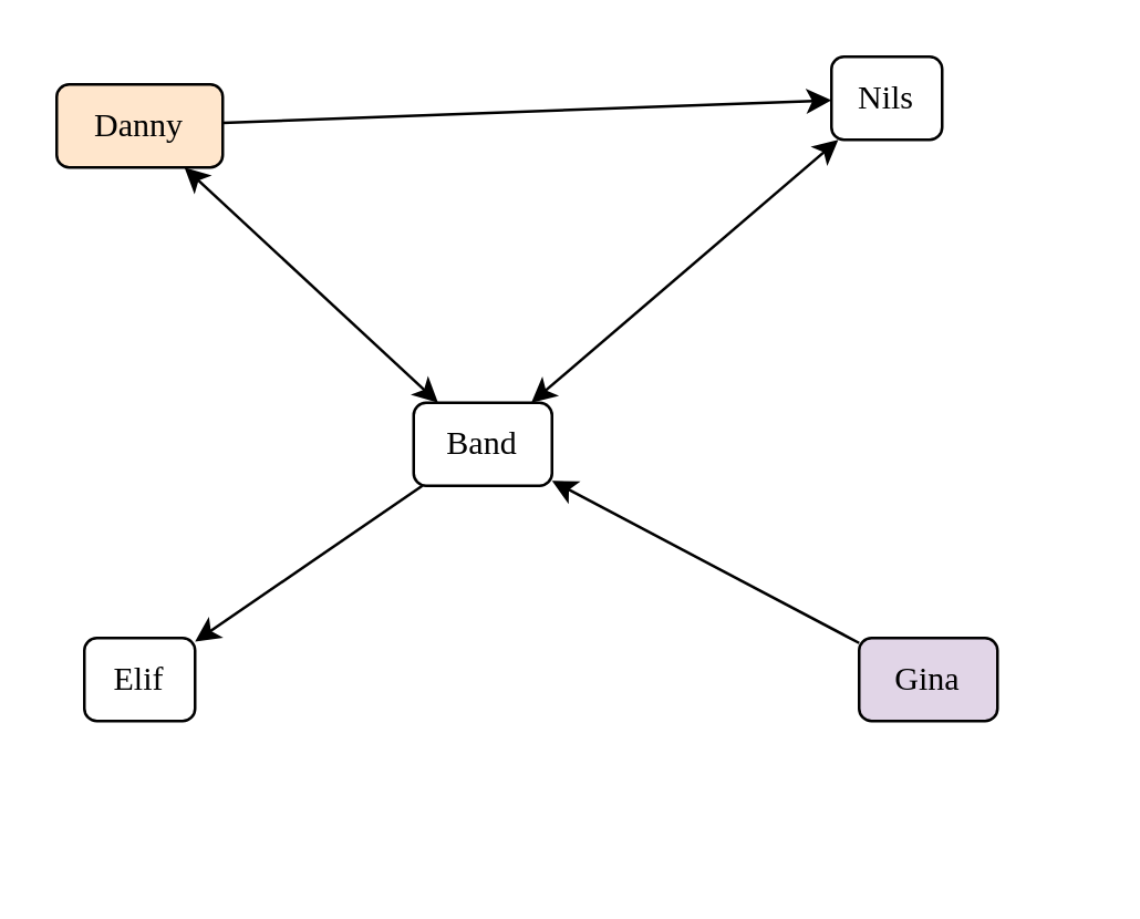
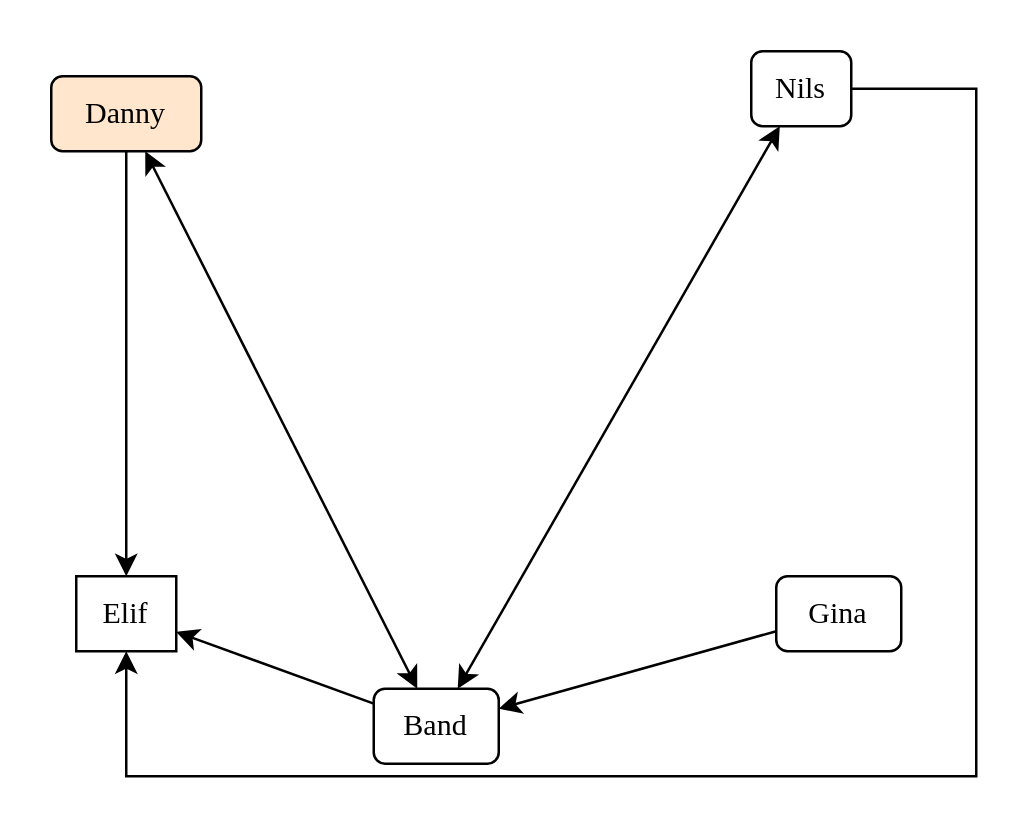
- <mxCell id="12" value="" style="endArrow=classic;html=1;rounded=0;" parent="1" source="3" target="2" edge="1"><mxGeometry width="50" height="50" relative="1" as="geometry"><mxPoint x="230" y="140" as="sourcePoint" /><mxPoint x="280" y="90" as="targetPoint" /></mxGeometry></mxCell>
+ <mxCell id="12" value="" style="endArrow=classic;html=1;rounded=0;" parent="1" source="3" target="5" edge="1"><mxGeometry width="50" height="50" relative="1" as="geometry"><mxPoint x="230" y="140" as="sourcePoint" /><mxPoint x="280" y="90" as="targetPoint" /></mxGeometry></mxCell>
- <mxCell id="4" value="Band" style="rounded=1;whiteSpace=wrap;html=1;fontFamily=Alegreya;fontSource=https%3A%2F%2Ffonts.googleapis.com%2Fcss%3Ffamily%3DAlegreya;" parent="1" vertex="1"><mxGeometry x="149" y="145" width="50" height="30" as="geometry" /></mxCell>
+ <mxCell id="4" value="Band" style="rounded=1;whiteSpace=wrap;html=1;fontFamily=Alegreya;fontSource=https%3A%2F%2Ffonts.googleapis.com%2Fcss%3Ffamily%3DAlegreya;" parent="1" vertex="1"><mxGeometry x="149" y="275" width="50" height="30" as="geometry" /></mxCell>
- <mxCell id="5" value="Elif" style="rounded=1;whiteSpace=wrap;html=1;fontFamily=Alegreya;fontSource=https%3A%2F%2Ffonts.googleapis.com%2Fcss%3Ffamily%3DAlegreya;" parent="1" vertex="1"><mxGeometry x="30" y="230" width="40" height="30" as="geometry" /></mxCell>
+ <mxCell id="5" value="Elif" style="whiteSpace=wrap;html=1;fontFamily=Alegreya;fontSource=https%3A%2F%2Ffonts.googleapis.com%2Fcss%3Ffamily%3DAlegreya;rounded=0;" parent="1" vertex="1"><mxGeometry x="30" y="230" width="40" height="30" as="geometry" /></mxCell>
- <mxCell id="6" value="Gina" style="rounded=1;whiteSpace=wrap;html=1;fontFamily=Alegreya;fontSource=https%3A%2F%2Ffonts.googleapis.com%2Fcss%3Ffamily%3DAlegreya;fillColor=#e1d5e7;" parent="1" vertex="1"><mxGeometry x="310" y="230" width="50" height="30" as="geometry" /></mxCell>
+ <mxCell id="6" value="Gina" style="rounded=1;whiteSpace=wrap;html=1;fontFamily=Alegreya;fontSource=https%3A%2F%2Ffonts.googleapis.com%2Fcss%3Ffamily%3DAlegreya;" parent="1" vertex="1"><mxGeometry x="310" y="230" width="50" height="30" as="geometry" /></mxCell>
+ <mxCell id="10" value="" style="endArrow=classic;html=1;rounded=0;" parent="1" source="2" target="5" edge="1"><mxGeometry width="50" height="50" relative="1" as="geometry"><mxPoint x="430" y="180" as="sourcePoint" /><mxPoint x="40" y="340" as="targetPoint" /><Array as="points"><mxPoint x="390" y="35" /><mxPoint x="390" y="310" /><mxPoint x="50" y="310" /></Array></mxGeometry></mxCell>
